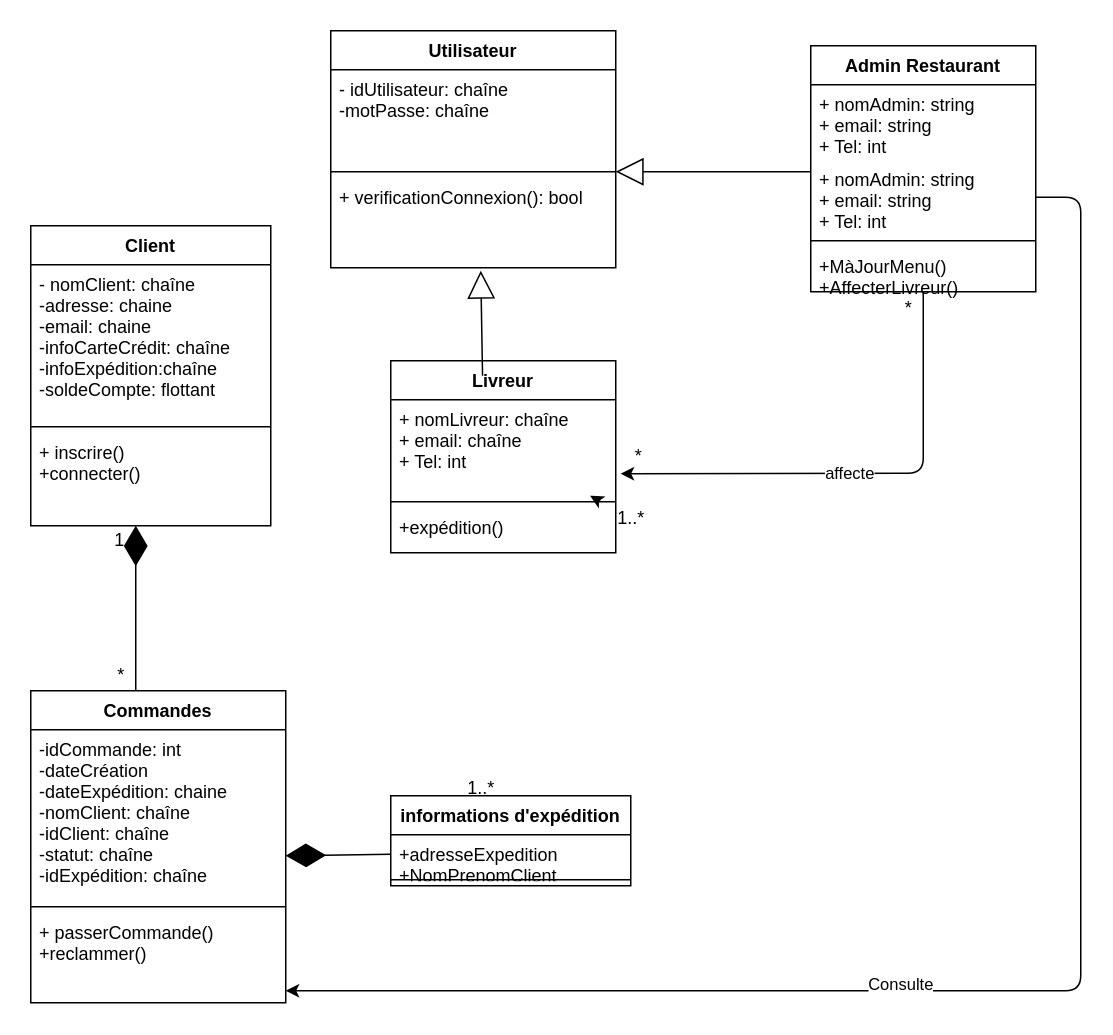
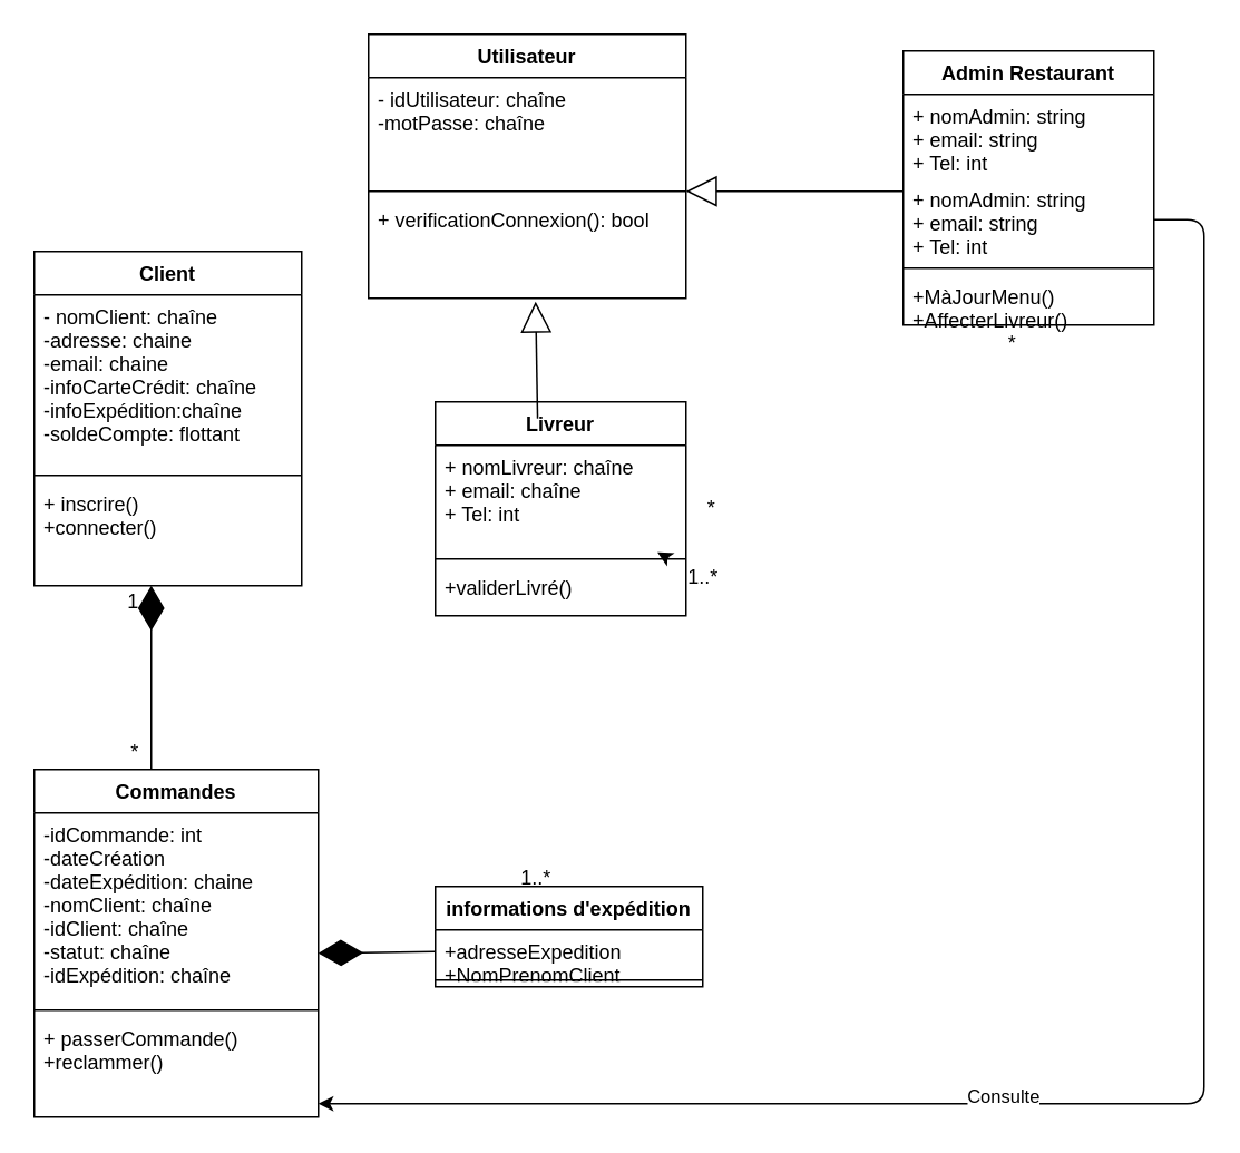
- <mxCell id="2" style="edgeStyle=none;html=1;entryX=1.022;entryY=0.771;entryDx=0;entryDy=0;entryPerimeter=0;" edge="1" parent="1" source="4" target="18"><mxGeometry relative="1" as="geometry"><mxPoint x="560" y="323" as="targetPoint" /><Array as="points"><mxPoint x="615" y="315" /></Array></mxGeometry></mxCell>
- <mxCell id="3" value="affecte" style="edgeLabel;html=1;align=center;verticalAlign=middle;resizable=0;points=[];" vertex="1" connectable="0" parent="2"><mxGeometry x="0.046" y="-1" relative="1" as="geometry"><mxPoint x="-1" as="offset" /></mxGeometry></mxCell>
- <mxCell id="20" value="+expédition()" style="text;strokeColor=none;fillColor=none;align=left;verticalAlign=top;spacingLeft=4;spacingRight=4;overflow=hidden;rotatable=0;points=[[0,0.5],[1,0.5]];portConstraint=eastwest;" vertex="1" parent="17"><mxGeometry y="98" width="150" height="30" as="geometry" /></mxCell>
+ <mxCell id="20" value="+validerLivré()" style="text;strokeColor=none;fillColor=none;align=left;verticalAlign=top;spacingLeft=4;spacingRight=4;overflow=hidden;rotatable=0;points=[[0,0.5],[1,0.5]];portConstraint=eastwest;" vertex="1" parent="17"><mxGeometry y="98" width="150" height="30" as="geometry" /></mxCell>
